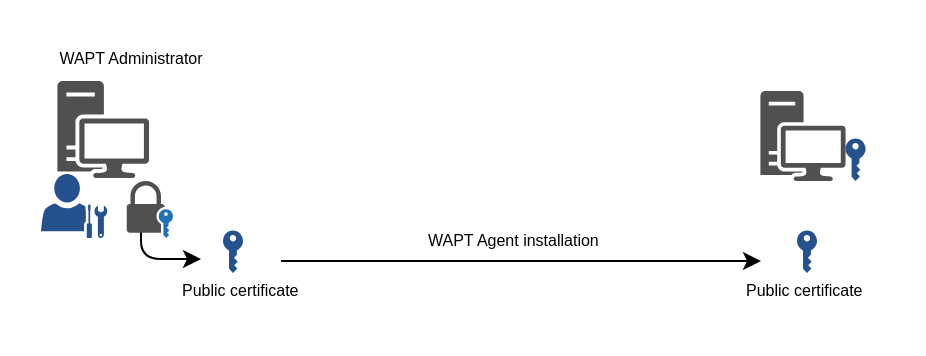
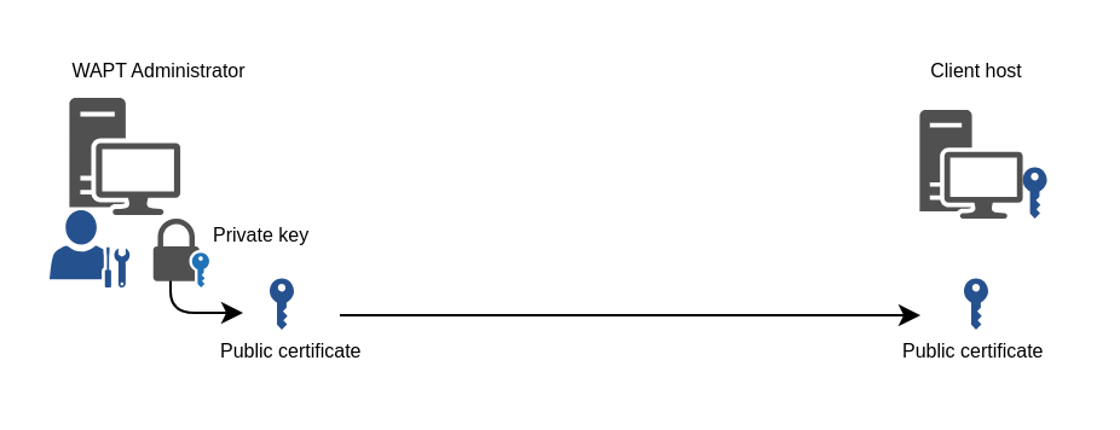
+ <mxCell id="9" value="&lt;font style=&quot;font-size: 8px&quot;&gt;Client host&lt;/font&gt;" style="text;html=1;resizable=0;points=[];autosize=1;align=center;verticalAlign=middle;spacingTop=-4;" parent="1" vertex="1"><mxGeometry x="378" y="20" width="50" height="20" as="geometry" /></mxCell>
+ <mxCell id="4" value="&lt;font style=&quot;font-size: 8px&quot;&gt;Private key&lt;/font&gt;" style="text;html=1;resizable=0;points=[];autosize=1;align=left;verticalAlign=middle;spacingTop=-4;" parent="1" vertex="1"><mxGeometry x="86" y="88.44" width="60" height="20" as="geometry" /></mxCell>
- <mxCell id="6" value="&lt;font style=&quot;font-size: 8px&quot;&gt;WAPT Agent installation&lt;/font&gt;" style="text;html=1;resizable=0;points=[];autosize=1;align=left;verticalAlign=middle;spacingTop=-4;" parent="1" vertex="1"><mxGeometry x="212" y="111" width="100" height="20" as="geometry" /></mxCell>
